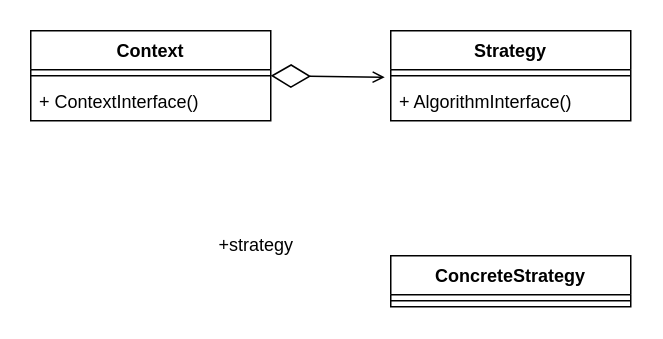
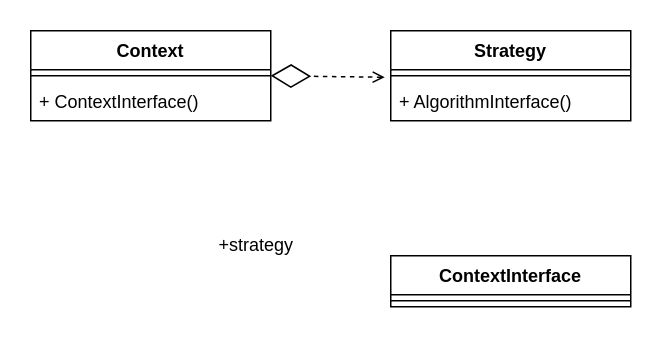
- <mxCell id="10" value="" style="endArrow=diamondThin;endFill=0;endSize=24;html=1;rounded=0;startArrow=open;startFill=0;entryX=1;entryY=0.5;entryDx=0;entryDy=0;exitX=-0.025;exitY=-0.115;exitDx=0;exitDy=0;exitPerimeter=0;" edge="1" parent="1" source="9" target="2"><mxGeometry width="160" relative="1" as="geometry"><mxPoint x="20" y="70" as="sourcePoint" /><mxPoint x="180" y="70" as="targetPoint" /></mxGeometry></mxCell>
+ <mxCell id="10" value="" style="endArrow=diamondThin;endFill=0;endSize=24;html=1;rounded=0;startArrow=open;startFill=0;entryX=1;entryY=0.5;entryDx=0;entryDy=0;exitX=-0.025;exitY=-0.115;exitDx=0;exitDy=0;exitPerimeter=0;dashed=1;" edge="1" parent="1" source="9" target="2"><mxGeometry width="160" relative="1" as="geometry"><mxPoint x="20" y="70" as="sourcePoint" /><mxPoint x="180" y="70" as="targetPoint" /></mxGeometry></mxCell>
- <mxCell id="5" value="ConcreteStrategy" style="swimlane;fontStyle=1;align=center;verticalAlign=top;childLayout=stackLayout;horizontal=1;startSize=26;horizontalStack=0;resizeParent=1;resizeParentMax=0;resizeLast=0;collapsible=1;marginBottom=0;whiteSpace=wrap;html=1;" vertex="1" parent="1"><mxGeometry x="260" y="170" width="160" height="34" as="geometry" /></mxCell>
+ <mxCell id="5" value="ContextInterface" style="swimlane;fontStyle=1;align=center;verticalAlign=top;childLayout=stackLayout;horizontal=1;startSize=26;horizontalStack=0;resizeParent=1;resizeParentMax=0;resizeLast=0;collapsible=1;marginBottom=0;whiteSpace=wrap;html=1;" vertex="1" parent="1"><mxGeometry x="260" y="170" width="160" height="34" as="geometry" /></mxCell>
